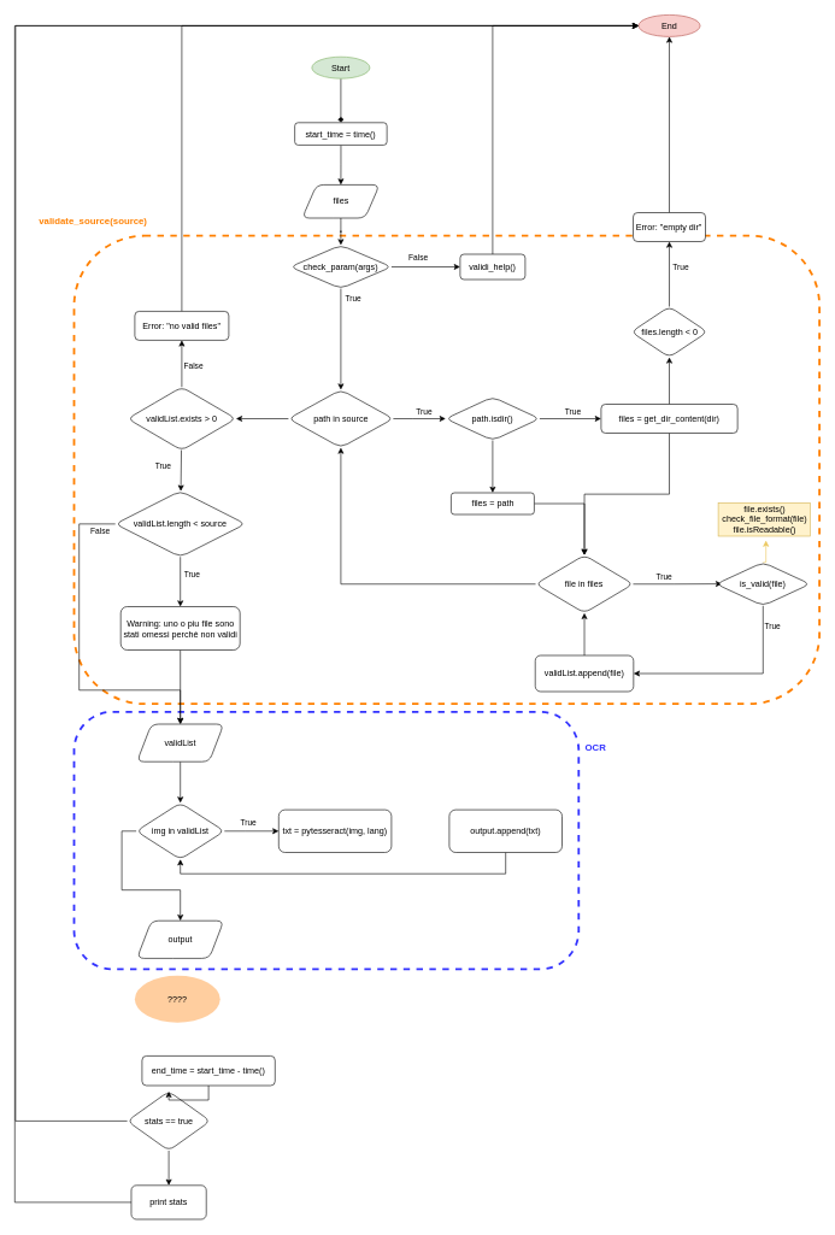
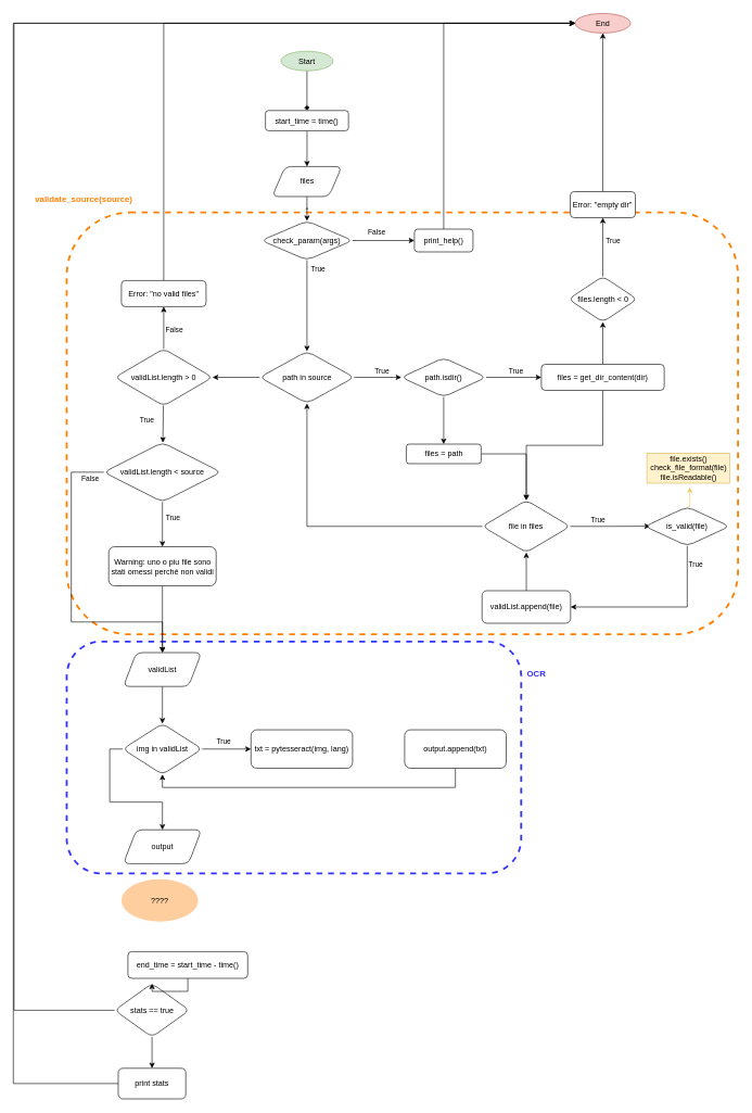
- <mxCell id="14" value="validi_help()" style="whiteSpace=wrap;html=1;rounded=1;" vertex="1" parent="1"><mxGeometry x="636" y="351" width="90" height="35" as="geometry" /></mxCell>
+ <mxCell id="14" value="print_help()" style="whiteSpace=wrap;html=1;rounded=1;" vertex="1" parent="1"><mxGeometry x="636" y="351" width="90" height="35" as="geometry" /></mxCell>
- <mxCell id="44" value="validList.exists &amp;gt; 0" style="rhombus;whiteSpace=wrap;html=1;rounded=1;" vertex="1" parent="1"><mxGeometry x="176" y="534.75" width="150" height="87.5" as="geometry" /></mxCell>
+ <mxCell id="44" value="validList.length &amp;gt; 0" style="rhombus;whiteSpace=wrap;html=1;rounded=1;" vertex="1" parent="1"><mxGeometry x="176" y="534.75" width="150" height="87.5" as="geometry" /></mxCell>
